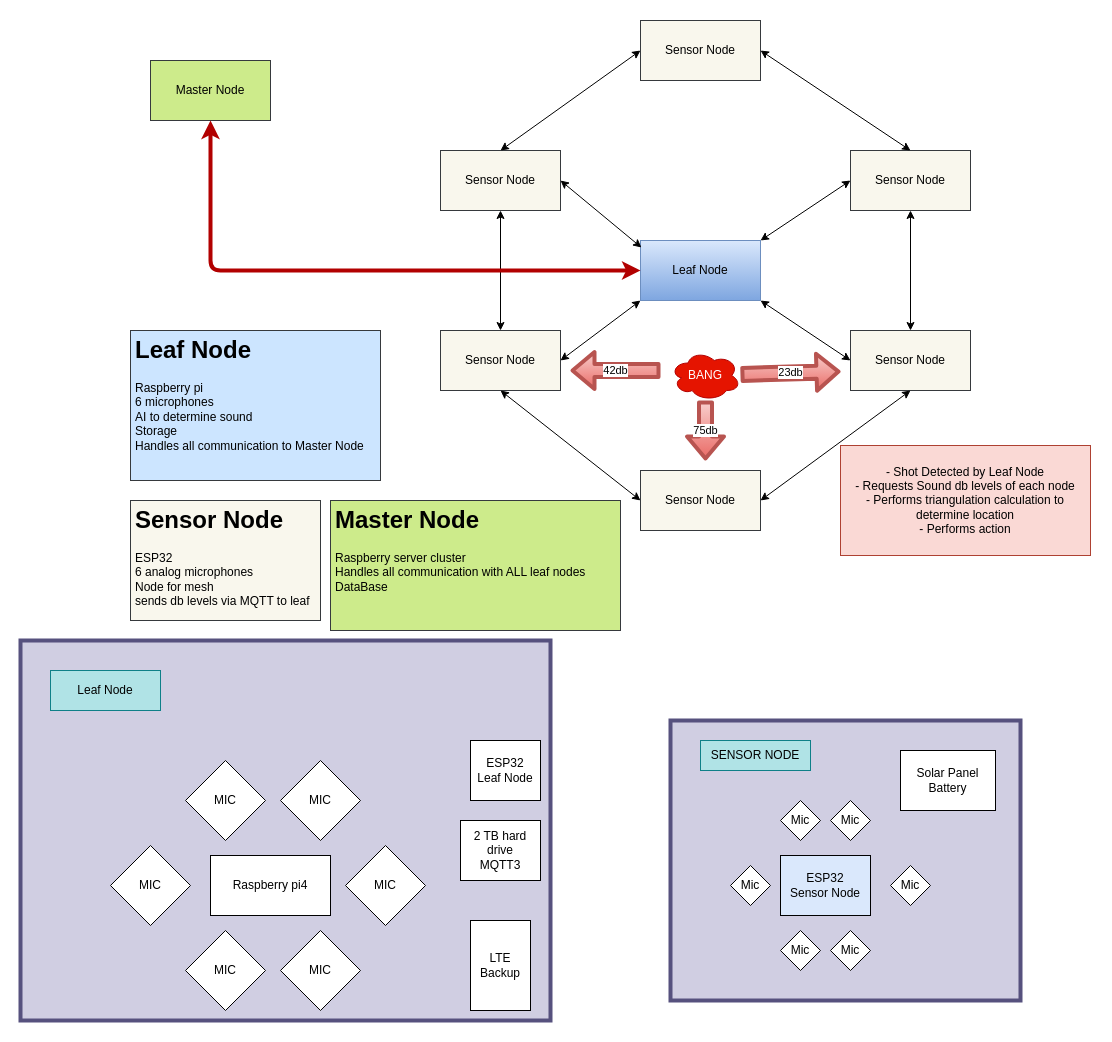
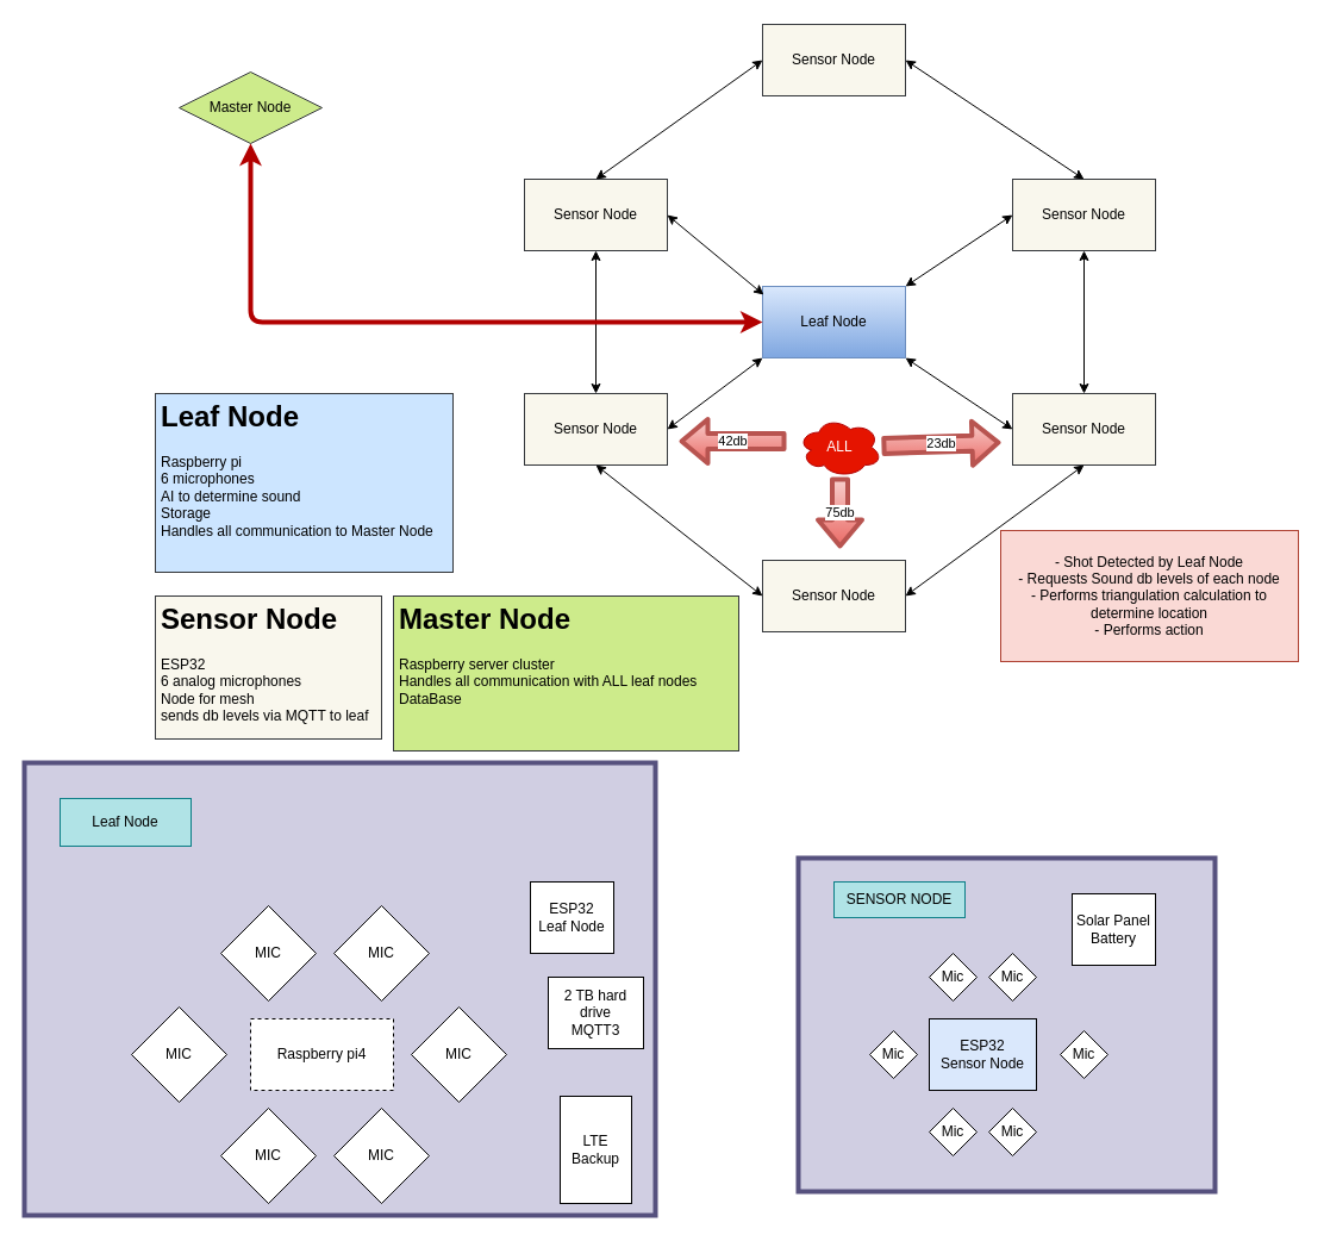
- <mxCell id="4" value="Master Node" style="rounded=0;whiteSpace=wrap;html=1;fillColor=#cdeb8b;strokeColor=#36393d;" vertex="1" parent="1"><mxGeometry x="150" y="60" width="120" height="60" as="geometry" /></mxCell>
+ <mxCell id="4" value="Master Node" style="rhombus;whiteSpace=wrap;html=1;fillColor=#cdeb8b;strokeColor=#36393d;" vertex="1" parent="1"><mxGeometry x="150" y="60" width="120" height="60" as="geometry" /></mxCell>
- <mxCell id="22" value="BANG" style="ellipse;shape=cloud;whiteSpace=wrap;html=1;fillColor=#e51400;strokeColor=#B20000;fontColor=#ffffff;" vertex="1" parent="1"><mxGeometry x="670" y="350" width="70" height="50" as="geometry" /></mxCell>
+ <mxCell id="22" value="ALL" style="ellipse;shape=cloud;whiteSpace=wrap;html=1;fillColor=#e51400;strokeColor=#B20000;fontColor=#ffffff;" vertex="1" parent="1"><mxGeometry x="670" y="350" width="70" height="50" as="geometry" /></mxCell>
- <mxCell id="33" value="ESP32&lt;br&gt;Leaf Node" style="rounded=0;whiteSpace=wrap;html=1;" vertex="1" parent="1"><mxGeometry x="470" y="740" width="70" height="60" as="geometry" /></mxCell>
+ <mxCell id="33" value="ESP32&lt;br&gt;Leaf Node" style="rounded=0;whiteSpace=wrap;html=1;" vertex="1" parent="1"><mxGeometry x="445" y="740" width="70" height="60" as="geometry" /></mxCell>
- <mxCell id="48" value="Solar Panel&lt;br&gt;Battery" style="rounded=0;whiteSpace=wrap;html=1;" vertex="1" parent="1"><mxGeometry x="900" y="750" width="95" height="60" as="geometry" /></mxCell>
+ <mxCell id="48" value="Solar Panel&lt;br&gt;Battery" style="rounded=0;whiteSpace=wrap;html=1;" vertex="1" parent="1"><mxGeometry x="900" y="750" width="70" height="60" as="geometry" /></mxCell>
- <mxCell id="31" value="Raspberry pi4" style="rounded=0;whiteSpace=wrap;html=1;" vertex="1" parent="1"><mxGeometry x="210" y="855" width="120" height="60" as="geometry" /></mxCell>
+ <mxCell id="31" value="Raspberry pi4" style="rounded=0;whiteSpace=wrap;html=1;dashed=1;" vertex="1" parent="1"><mxGeometry x="210" y="855" width="120" height="60" as="geometry" /></mxCell>
